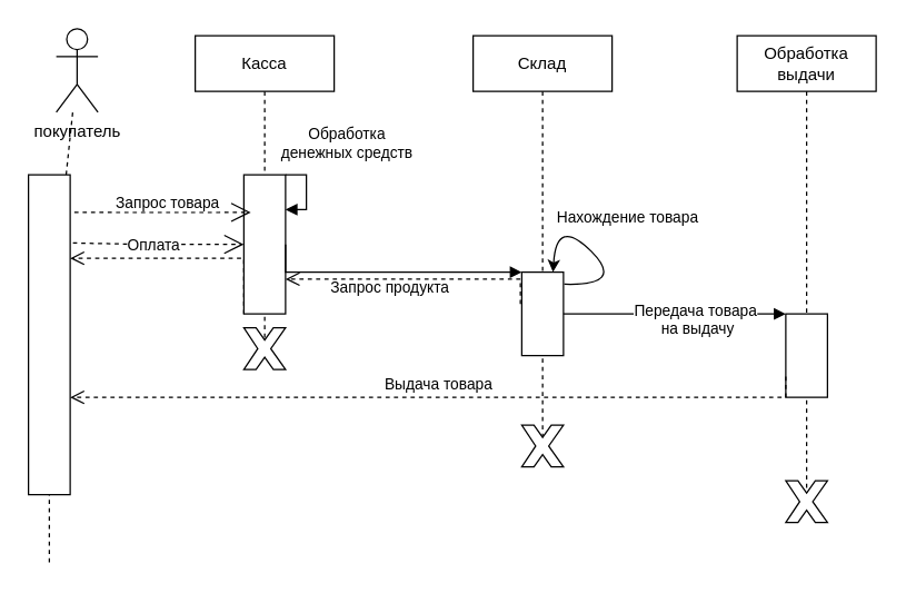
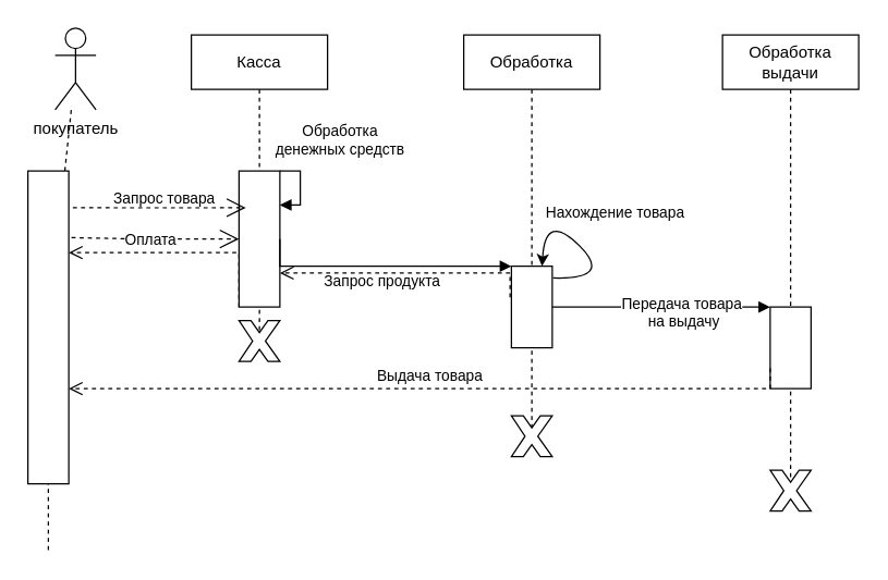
- <mxCell id="11" value="Склад" style="shape=umlLifeline;perimeter=lifelinePerimeter;whiteSpace=wrap;html=1;container=1;dropTarget=0;collapsible=0;recursiveResize=0;outlineConnect=0;portConstraint=eastwest;newEdgeStyle={&quot;edgeStyle&quot;:&quot;elbowEdgeStyle&quot;,&quot;elbow&quot;:&quot;vertical&quot;,&quot;curved&quot;:0,&quot;rounded&quot;:0};" parent="1" vertex="1"><mxGeometry x="340" y="25" width="100" height="300" as="geometry" /></mxCell>
+ <mxCell id="11" value="Обработка" style="shape=umlLifeline;perimeter=lifelinePerimeter;whiteSpace=wrap;html=1;container=1;dropTarget=0;collapsible=0;recursiveResize=0;outlineConnect=0;portConstraint=eastwest;newEdgeStyle={&quot;edgeStyle&quot;:&quot;elbowEdgeStyle&quot;,&quot;elbow&quot;:&quot;vertical&quot;,&quot;curved&quot;:0,&quot;rounded&quot;:0};" parent="1" vertex="1"><mxGeometry x="340" y="25" width="100" height="300" as="geometry" /></mxCell>
